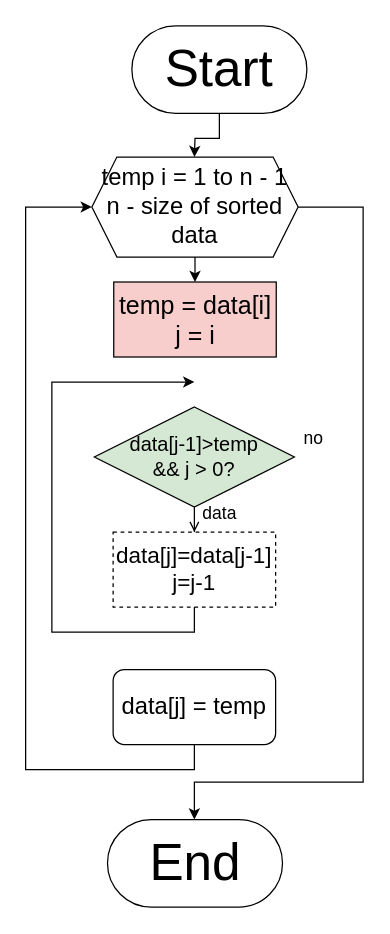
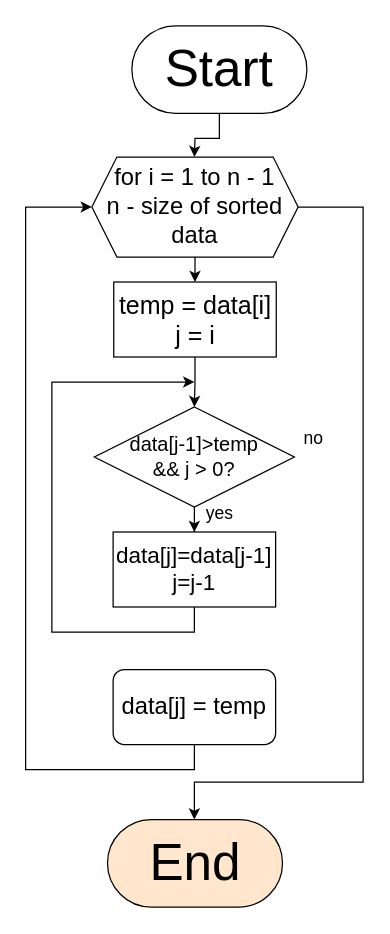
- <mxCell id="6" value="&lt;div style=&quot;font-size: 19px;&quot;&gt;temp i = 1 to n - 1&lt;/div&gt;&lt;div style=&quot;font-size: 19px;&quot;&gt;n - size of sorted data&lt;/div&gt;" style="shape=hexagon;perimeter=hexagonPerimeter2;whiteSpace=wrap;html=1;fixedSize=1;fontFamily=Helvetica;fontStyle=0;fontSize=19;" parent="1" vertex="1"><mxGeometry x="73" y="125" width="165" height="80" as="geometry" /></mxCell>
+ <mxCell id="6" value="&lt;div style=&quot;font-size: 19px;&quot;&gt;for i = 1 to n - 1&lt;/div&gt;&lt;div style=&quot;font-size: 19px;&quot;&gt;n - size of sorted data&lt;/div&gt;" style="shape=hexagon;perimeter=hexagonPerimeter2;whiteSpace=wrap;html=1;fixedSize=1;fontFamily=Helvetica;fontStyle=0;fontSize=19;" parent="1" vertex="1"><mxGeometry x="73" y="125" width="165" height="80" as="geometry" /></mxCell>
- <mxCell id="9" value="temp = data[i]&lt;br style=&quot;font-size: 20px;&quot;&gt;j = i" style="rounded=0;whiteSpace=wrap;html=1;fontFamily=Helvetica;fontStyle=0;fontSize=20;fillColor=#f8cecc;" parent="1" vertex="1"><mxGeometry x="90.5" y="225" width="130" height="60" as="geometry" /></mxCell>
+ <mxCell id="9" value="temp = data[i]&lt;br style=&quot;font-size: 20px;&quot;&gt;j = i" style="rounded=0;whiteSpace=wrap;html=1;fontFamily=Helvetica;fontStyle=0;fontSize=20;" parent="1" vertex="1"><mxGeometry x="90.5" y="225" width="130" height="60" as="geometry" /></mxCell>
+ <mxCell id="8" style="edgeStyle=orthogonalEdgeStyle;rounded=0;orthogonalLoop=1;jettySize=auto;html=1;entryX=0.5;entryY=0;entryDx=0;entryDy=0;fontFamily=Helvetica;fontStyle=0" parent="1" source="9" target="11" edge="1"><mxGeometry relative="1" as="geometry" /></mxCell>
- <mxCell id="11" value="data[j-1]&amp;gt;temp&lt;br style=&quot;font-size: 16px;&quot;&gt;&amp;amp;&amp;amp; j &amp;gt; 0?" style="rhombus;whiteSpace=wrap;html=1;fontFamily=Helvetica;fontStyle=0;fontSize=16;fillColor=#d5e8d4;" parent="1" vertex="1"><mxGeometry x="75" y="325" width="160" height="80" as="geometry" /></mxCell>
+ <mxCell id="11" value="data[j-1]&amp;gt;temp&lt;br style=&quot;font-size: 16px;&quot;&gt;&amp;amp;&amp;amp; j &amp;gt; 0?" style="rhombus;whiteSpace=wrap;html=1;fontFamily=Helvetica;fontStyle=0;fontSize=16;" parent="1" vertex="1"><mxGeometry x="75" y="325" width="160" height="80" as="geometry" /></mxCell>
- <mxCell id="14" value="data" style="text;html=1;align=center;verticalAlign=middle;resizable=0;points=[];autosize=1;strokeColor=none;fillColor=none;fontFamily=Helvetica;fontStyle=0;fontSize=14;" parent="1" vertex="1"><mxGeometry x="150" y="395" width="50" height="30" as="geometry" /></mxCell>
+ <mxCell id="14" value="yes" style="text;html=1;align=center;verticalAlign=middle;resizable=0;points=[];autosize=1;strokeColor=none;fillColor=none;fontFamily=Helvetica;fontStyle=0;fontSize=14;" parent="1" vertex="1"><mxGeometry x="150" y="395" width="50" height="30" as="geometry" /></mxCell>
- <mxCell id="10" style="edgeStyle=orthogonalEdgeStyle;rounded=0;orthogonalLoop=1;jettySize=auto;html=1;entryX=0.5;entryY=0;entryDx=0;entryDy=0;fontFamily=Helvetica;fontStyle=0;endArrow=open;" parent="1" source="11" target="13" edge="1"><mxGeometry relative="1" as="geometry" /></mxCell>
+ <mxCell id="10" style="edgeStyle=orthogonalEdgeStyle;rounded=0;orthogonalLoop=1;jettySize=auto;html=1;entryX=0.5;entryY=0;entryDx=0;entryDy=0;fontFamily=Helvetica;fontStyle=0" parent="1" source="11" target="13" edge="1"><mxGeometry relative="1" as="geometry" /></mxCell>
- <mxCell id="13" value="data[j]=data[j-1]&lt;br style=&quot;font-size: 18px;&quot;&gt;j=j-1" style="rounded=0;whiteSpace=wrap;html=1;fontFamily=Helvetica;fontStyle=0;fontSize=18;dashed=1;" parent="1" vertex="1"><mxGeometry x="90" y="425" width="130" height="60" as="geometry" /></mxCell>
+ <mxCell id="13" value="data[j]=data[j-1]&lt;br style=&quot;font-size: 18px;&quot;&gt;j=j-1" style="rounded=0;whiteSpace=wrap;html=1;fontFamily=Helvetica;fontStyle=0;fontSize=18;" parent="1" vertex="1"><mxGeometry x="90" y="425" width="130" height="60" as="geometry" /></mxCell>
- <mxCell id="17" value="End" style="rounded=1;whiteSpace=wrap;html=1;arcSize=50;fontFamily=Helvetica;fontStyle=0;fontSize=41;" parent="1" vertex="1"><mxGeometry x="85.5" y="655" width="140" height="70" as="geometry" /></mxCell>
+ <mxCell id="17" value="End" style="rounded=1;whiteSpace=wrap;html=1;arcSize=50;fontFamily=Helvetica;fontStyle=0;fontSize=41;fillColor=#ffe6cc;" parent="1" vertex="1"><mxGeometry x="85.5" y="655" width="140" height="70" as="geometry" /></mxCell>
